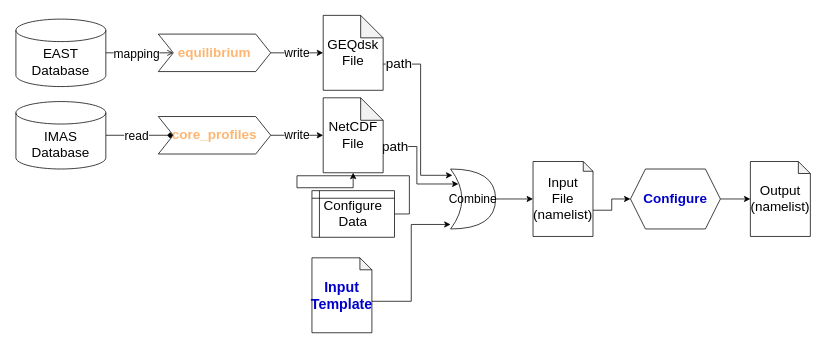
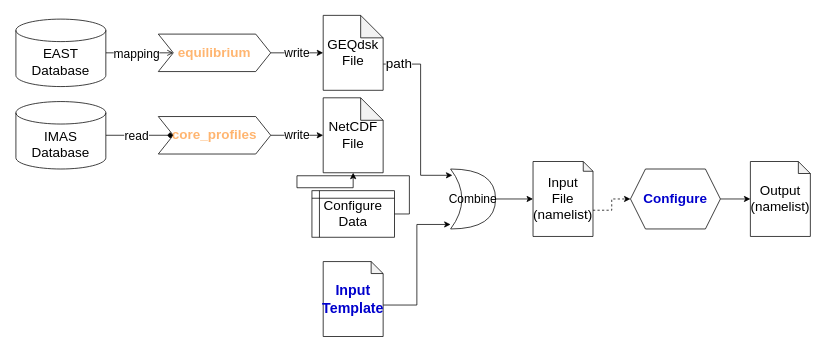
- <mxCell id="15" style="edgeStyle=orthogonalEdgeStyle;rounded=0;orthogonalLoop=1;jettySize=auto;html=1;exitX=0;exitY=0;exitDx=80;exitDy=65;exitPerimeter=0;entryX=0.175;entryY=0.25;entryDx=0;entryDy=0;entryPerimeter=0;fontSize=18;" parent="1" source="17" target="28" edge="1"><mxGeometry relative="1" as="geometry" /></mxCell>
- <mxCell id="16" value="path" style="edgeLabel;html=1;align=center;verticalAlign=middle;resizable=0;points=[];fontSize=18;" parent="15" vertex="1" connectable="0"><mxGeometry x="-0.495" relative="1" as="geometry"><mxPoint x="-23" as="offset" /></mxGeometry></mxCell>
- <mxCell id="23" style="edgeStyle=orthogonalEdgeStyle;rounded=0;orthogonalLoop=1;jettySize=auto;html=1;exitX=0;exitY=0;exitDx=80;exitDy=65;exitPerimeter=0;entryX=0;entryY=0.5;entryDx=0;entryDy=0;fontSize=18;" parent="1" source="24" target="26" edge="1"><mxGeometry relative="1" as="geometry" /></mxCell>
+ <mxCell id="23" style="edgeStyle=orthogonalEdgeStyle;rounded=0;orthogonalLoop=1;jettySize=auto;html=1;exitX=0;exitY=0;exitDx=80;exitDy=65;exitPerimeter=0;entryX=0;entryY=0.5;entryDx=0;entryDy=0;fontSize=18;dashed=1;" parent="1" source="24" target="26" edge="1"><mxGeometry relative="1" as="geometry" /></mxCell>
- <mxCell id="22" value="&lt;b style=&quot;font-size: 19px&quot;&gt;&lt;font color=&quot;#0000cc&quot;&gt;Input&lt;br&gt;Template&lt;/font&gt;&lt;/b&gt;" style="shape=note;whiteSpace=wrap;html=1;backgroundOutline=1;darkOpacity=0.05;fontSize=18;size=16;" parent="1" vertex="1"><mxGeometry x="415" y="343.5" width="80" height="100" as="geometry" /></mxCell>
+ <mxCell id="22" value="&lt;b style=&quot;font-size: 19px&quot;&gt;&lt;font color=&quot;#0000cc&quot;&gt;Input&lt;br&gt;Template&lt;/font&gt;&lt;/b&gt;" style="shape=note;whiteSpace=wrap;html=1;backgroundOutline=1;darkOpacity=0.05;fontSize=18;size=16;" parent="1" vertex="1"><mxGeometry x="430" y="348.5" width="80" height="100" as="geometry" /></mxCell>
